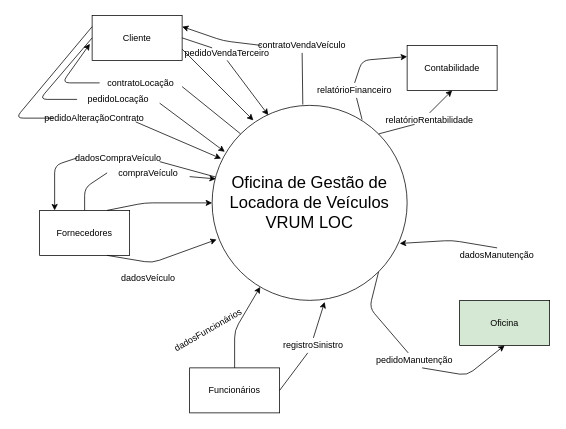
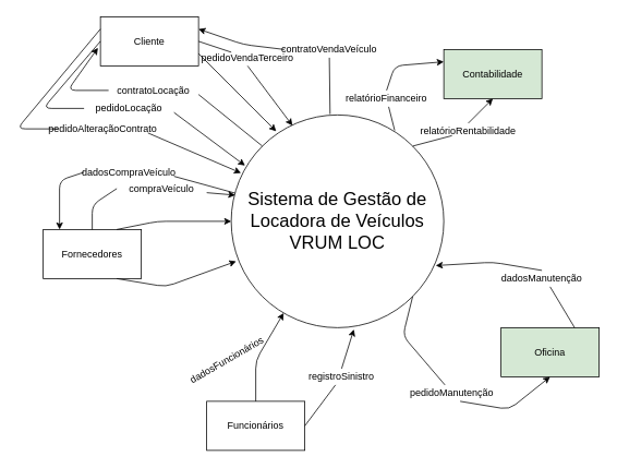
- <mxCell id="6" value="&lt;div&gt;Contabilidade&lt;/div&gt;" style="rounded=0;whiteSpace=wrap;html=1;" parent="1" vertex="1"><mxGeometry x="542" y="60" width="120" height="60" as="geometry" /></mxCell>
+ <mxCell id="6" value="&lt;div&gt;Contabilidade&lt;/div&gt;" style="rounded=0;whiteSpace=wrap;html=1;fillColor=#d5e8d4;" parent="1" vertex="1"><mxGeometry x="542" y="60" width="120" height="60" as="geometry" /></mxCell>
- <mxCell id="2" value="&lt;div&gt;&lt;span style=&quot;left: 108px ; top: 130.08px ; font-size: 22.08px ; font-family: sans-serif ; padding: 0px ; transform: scalex(0.881)&quot;&gt;Oficina de Gestão de Locadora de Veículos&lt;/span&gt;&lt;/div&gt;&lt;div&gt;&lt;span style=&quot;left: 108px ; top: 130.08px ; font-size: 22.08px ; font-family: sans-serif ; padding: 0px ; transform: scalex(0.881)&quot;&gt;VRUM LOC&lt;br&gt;&lt;/span&gt;&lt;/div&gt;" style="ellipse;whiteSpace=wrap;html=1;aspect=fixed;" parent="1" vertex="1"><mxGeometry x="282" y="140" width="260" height="260" as="geometry" /></mxCell>
+ <mxCell id="2" value="&lt;div&gt;&lt;span style=&quot;left: 108px ; top: 130.08px ; font-size: 22.08px ; font-family: sans-serif ; padding: 0px ; transform: scalex(0.881)&quot;&gt;Sistema de Gestão de Locadora de Veículos&lt;/span&gt;&lt;/div&gt;&lt;div&gt;&lt;span style=&quot;left: 108px ; top: 130.08px ; font-size: 22.08px ; font-family: sans-serif ; padding: 0px ; transform: scalex(0.881)&quot;&gt;VRUM LOC&lt;br&gt;&lt;/span&gt;&lt;/div&gt;" style="ellipse;whiteSpace=wrap;html=1;aspect=fixed;" parent="1" vertex="1"><mxGeometry x="282" y="140" width="260" height="260" as="geometry" /></mxCell>
- <mxCell id="12" value="dadosVeículo" style="text;html=1;strokeColor=none;fillColor=none;align=center;verticalAlign=middle;whiteSpace=wrap;rounded=0;" parent="1" vertex="1"><mxGeometry x="142" y="360" width="110" height="20" as="geometry" /></mxCell>
+ <mxCell id="35" value="" style="endArrow=none;html=1;exitX=0.75;exitY=0;exitDx=0;exitDy=0;entryX=0.75;entryY=1;entryDx=0;entryDy=0;" parent="1" source="7" target="36" edge="1"><mxGeometry width="50" height="50" relative="1" as="geometry"><mxPoint x="402" y="330" as="sourcePoint" /><mxPoint x="672" y="350" as="targetPoint" /></mxGeometry></mxCell>
